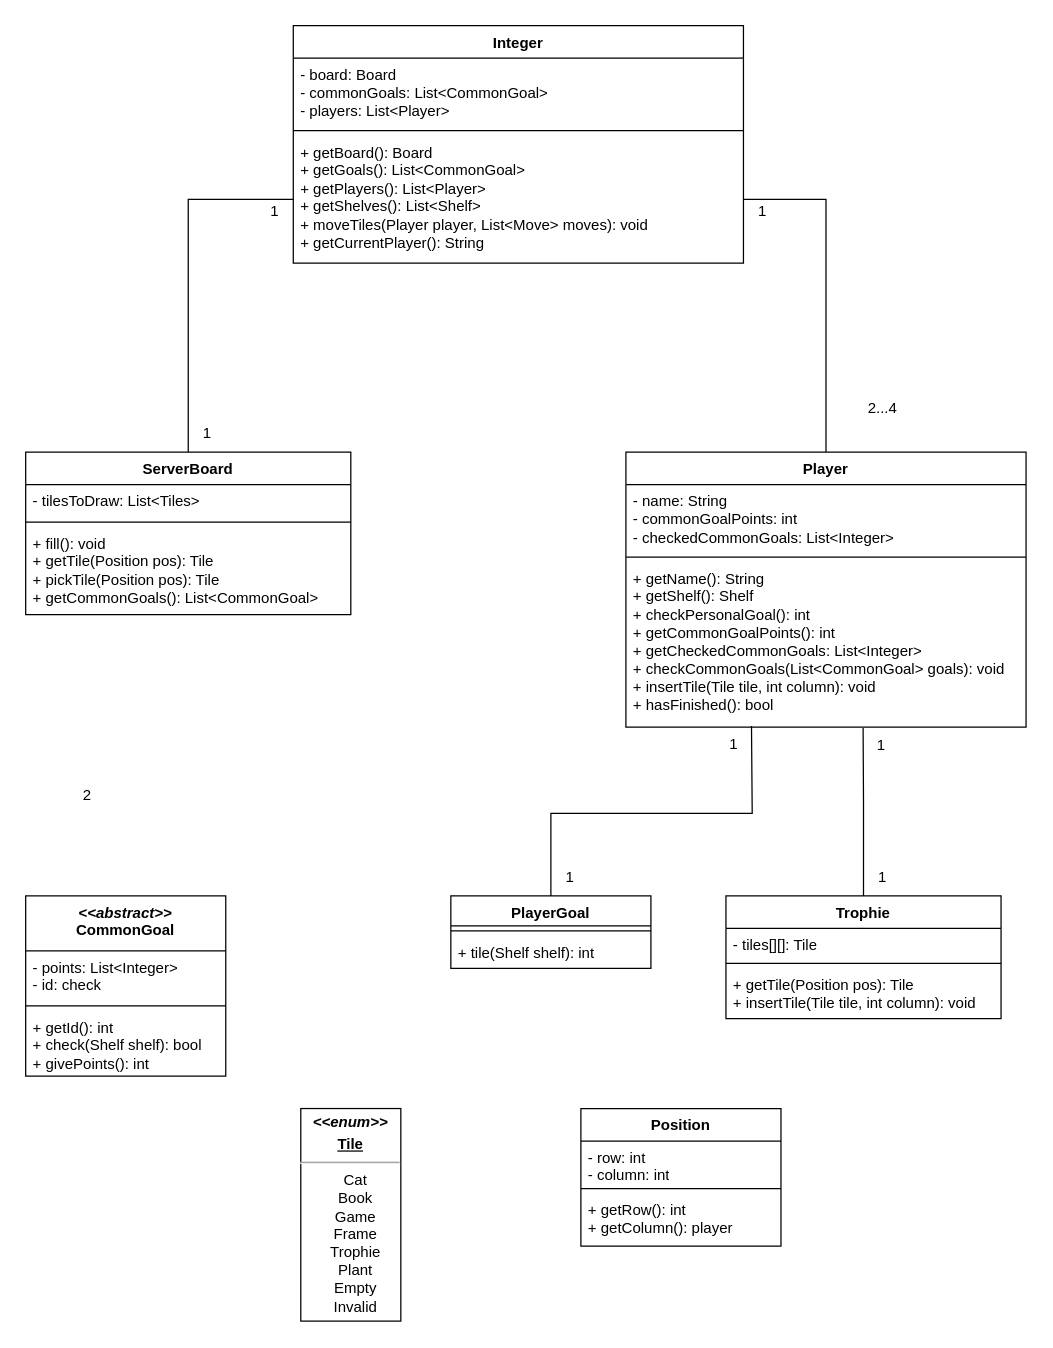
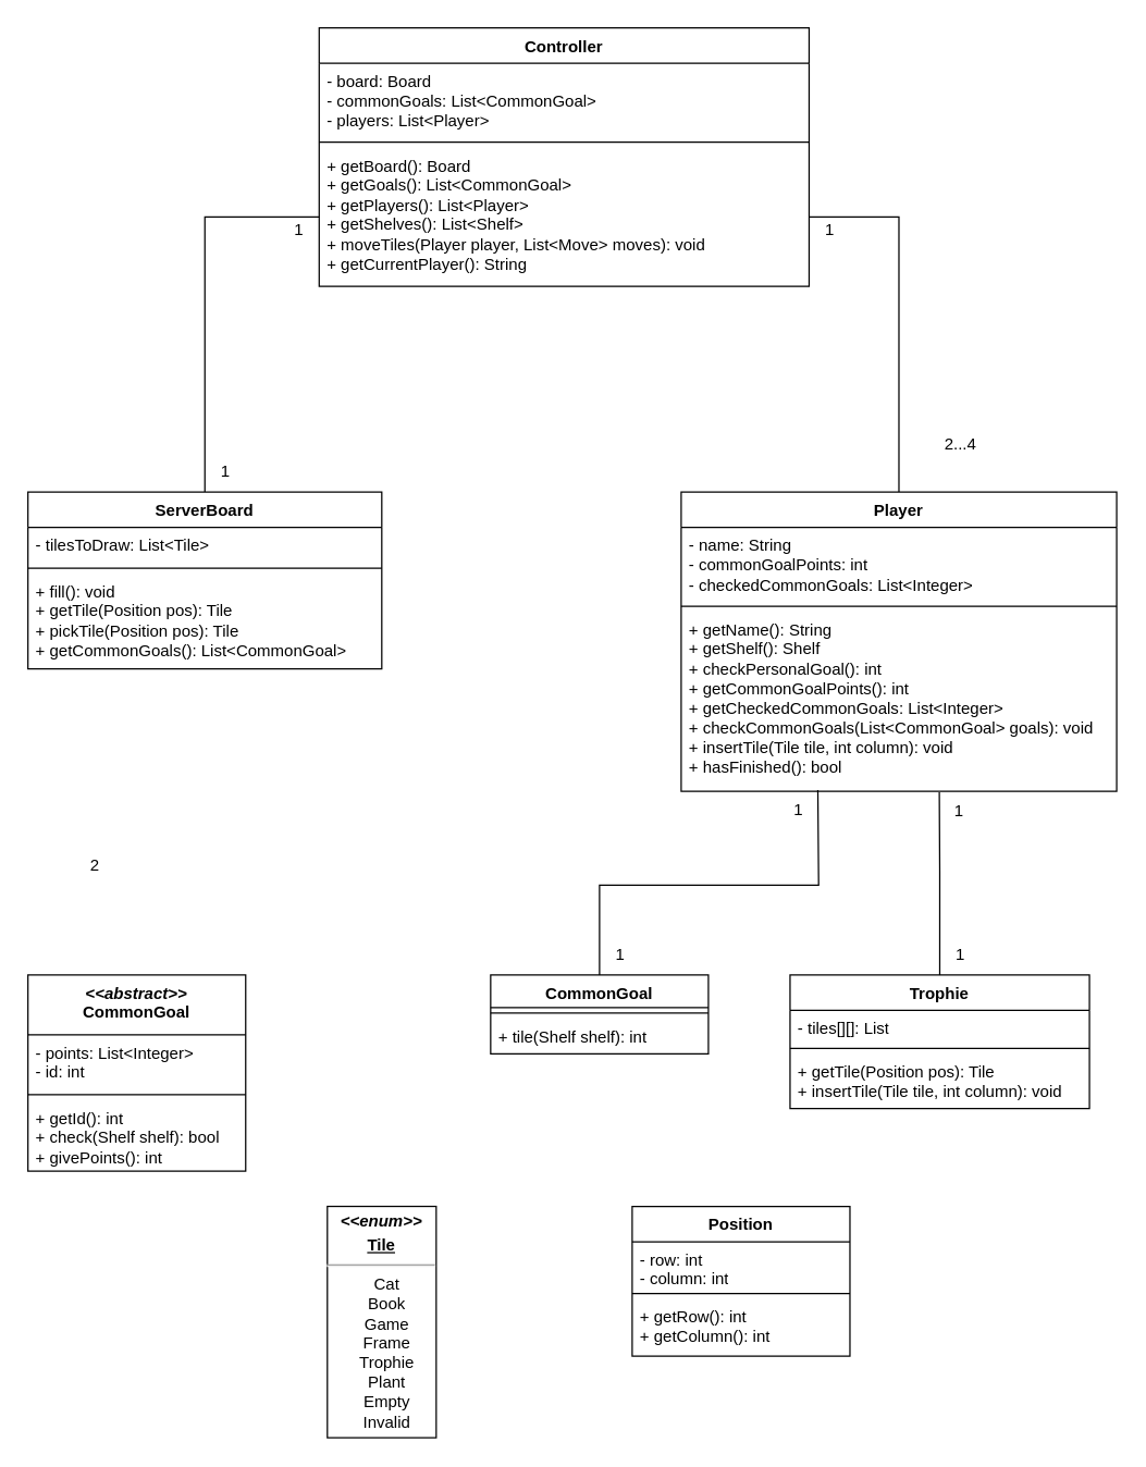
- <mxCell id="21" value="Integer" style="swimlane;fontStyle=1;align=center;verticalAlign=top;childLayout=stackLayout;horizontal=1;startSize=26;horizontalStack=0;resizeParent=1;resizeParentMax=0;resizeLast=0;collapsible=1;marginBottom=0;whiteSpace=wrap;html=1;" parent="1" vertex="1"><mxGeometry x="234" y="20" width="360" height="190" as="geometry" /></mxCell>
+ <mxCell id="21" value="Controller" style="swimlane;fontStyle=1;align=center;verticalAlign=top;childLayout=stackLayout;horizontal=1;startSize=26;horizontalStack=0;resizeParent=1;resizeParentMax=0;resizeLast=0;collapsible=1;marginBottom=0;whiteSpace=wrap;html=1;" parent="1" vertex="1"><mxGeometry x="234" y="20" width="360" height="190" as="geometry" /></mxCell>
- <mxCell id="7" value="- tilesToDraw: List&amp;lt;Tiles&amp;gt;" style="text;strokeColor=none;fillColor=none;align=left;verticalAlign=top;spacingLeft=4;spacingRight=4;overflow=hidden;rotatable=0;points=[[0,0.5],[1,0.5]];portConstraint=eastwest;whiteSpace=wrap;html=1;" parent="6" vertex="1"><mxGeometry y="26" width="260" height="26" as="geometry" /></mxCell>
+ <mxCell id="7" value="- tilesToDraw: List&amp;lt;Tile&amp;gt;" style="text;strokeColor=none;fillColor=none;align=left;verticalAlign=top;spacingLeft=4;spacingRight=4;overflow=hidden;rotatable=0;points=[[0,0.5],[1,0.5]];portConstraint=eastwest;whiteSpace=wrap;html=1;" parent="6" vertex="1"><mxGeometry y="26" width="260" height="26" as="geometry" /></mxCell>
- <mxCell id="18" value="&lt;div&gt;PlayerGoal&lt;br&gt;&lt;/div&gt;" style="swimlane;fontStyle=1;align=center;verticalAlign=top;childLayout=stackLayout;horizontal=1;startSize=24;horizontalStack=0;resizeParent=1;resizeParentMax=0;resizeLast=0;collapsible=1;marginBottom=0;whiteSpace=wrap;html=1;" parent="1" vertex="1"><mxGeometry x="360" y="716" width="160" height="58" as="geometry" /></mxCell>
+ <mxCell id="18" value="&lt;div&gt;CommonGoal&lt;br&gt;&lt;/div&gt;" style="swimlane;fontStyle=1;align=center;verticalAlign=top;childLayout=stackLayout;horizontal=1;startSize=24;horizontalStack=0;resizeParent=1;resizeParentMax=0;resizeLast=0;collapsible=1;marginBottom=0;whiteSpace=wrap;html=1;" parent="1" vertex="1"><mxGeometry x="360" y="716" width="160" height="58" as="geometry" /></mxCell>
- <mxCell id="15" value="- tiles[][]: Tile" style="text;strokeColor=none;fillColor=none;align=left;verticalAlign=top;spacingLeft=4;spacingRight=4;overflow=hidden;rotatable=0;points=[[0,0.5],[1,0.5]];portConstraint=eastwest;whiteSpace=wrap;html=1;" parent="14" vertex="1"><mxGeometry y="26" width="220" height="24" as="geometry" /></mxCell>
+ <mxCell id="15" value="- tiles[][]: List" style="text;strokeColor=none;fillColor=none;align=left;verticalAlign=top;spacingLeft=4;spacingRight=4;overflow=hidden;rotatable=0;points=[[0,0.5],[1,0.5]];portConstraint=eastwest;whiteSpace=wrap;html=1;" parent="14" vertex="1"><mxGeometry y="26" width="220" height="24" as="geometry" /></mxCell>
- <mxCell id="11" value="&lt;div&gt;- points: List&amp;lt;Integer&amp;gt;&lt;/div&gt;&lt;div&gt;- id: check&lt;br&gt;&lt;/div&gt;" style="text;strokeColor=none;fillColor=none;align=left;verticalAlign=top;spacingLeft=4;spacingRight=4;overflow=hidden;rotatable=0;points=[[0,0.5],[1,0.5]];portConstraint=eastwest;whiteSpace=wrap;html=1;" parent="10" vertex="1"><mxGeometry y="44" width="160" height="40" as="geometry" /></mxCell>
+ <mxCell id="11" value="&lt;div&gt;- points: List&amp;lt;Integer&amp;gt;&lt;/div&gt;&lt;div&gt;- id: int&lt;br&gt;&lt;/div&gt;" style="text;strokeColor=none;fillColor=none;align=left;verticalAlign=top;spacingLeft=4;spacingRight=4;overflow=hidden;rotatable=0;points=[[0,0.5],[1,0.5]];portConstraint=eastwest;whiteSpace=wrap;html=1;" parent="10" vertex="1"><mxGeometry y="44" width="160" height="40" as="geometry" /></mxCell>
- <mxCell id="42" value="&lt;div&gt;+ getRow(): int&lt;/div&gt;&lt;div&gt;+ getColumn(): player&lt;br&gt;&lt;/div&gt;" style="text;strokeColor=none;fillColor=none;align=left;verticalAlign=top;spacingLeft=4;spacingRight=4;overflow=hidden;rotatable=0;points=[[0,0.5],[1,0.5]];portConstraint=eastwest;whiteSpace=wrap;html=1;" parent="39" vertex="1"><mxGeometry y="68" width="160" height="42" as="geometry" /></mxCell>
+ <mxCell id="42" value="&lt;div&gt;+ getRow(): int&lt;/div&gt;&lt;div&gt;+ getColumn(): int&lt;br&gt;&lt;/div&gt;" style="text;strokeColor=none;fillColor=none;align=left;verticalAlign=top;spacingLeft=4;spacingRight=4;overflow=hidden;rotatable=0;points=[[0,0.5],[1,0.5]];portConstraint=eastwest;whiteSpace=wrap;html=1;" parent="39" vertex="1"><mxGeometry y="68" width="160" height="42" as="geometry" /></mxCell>
